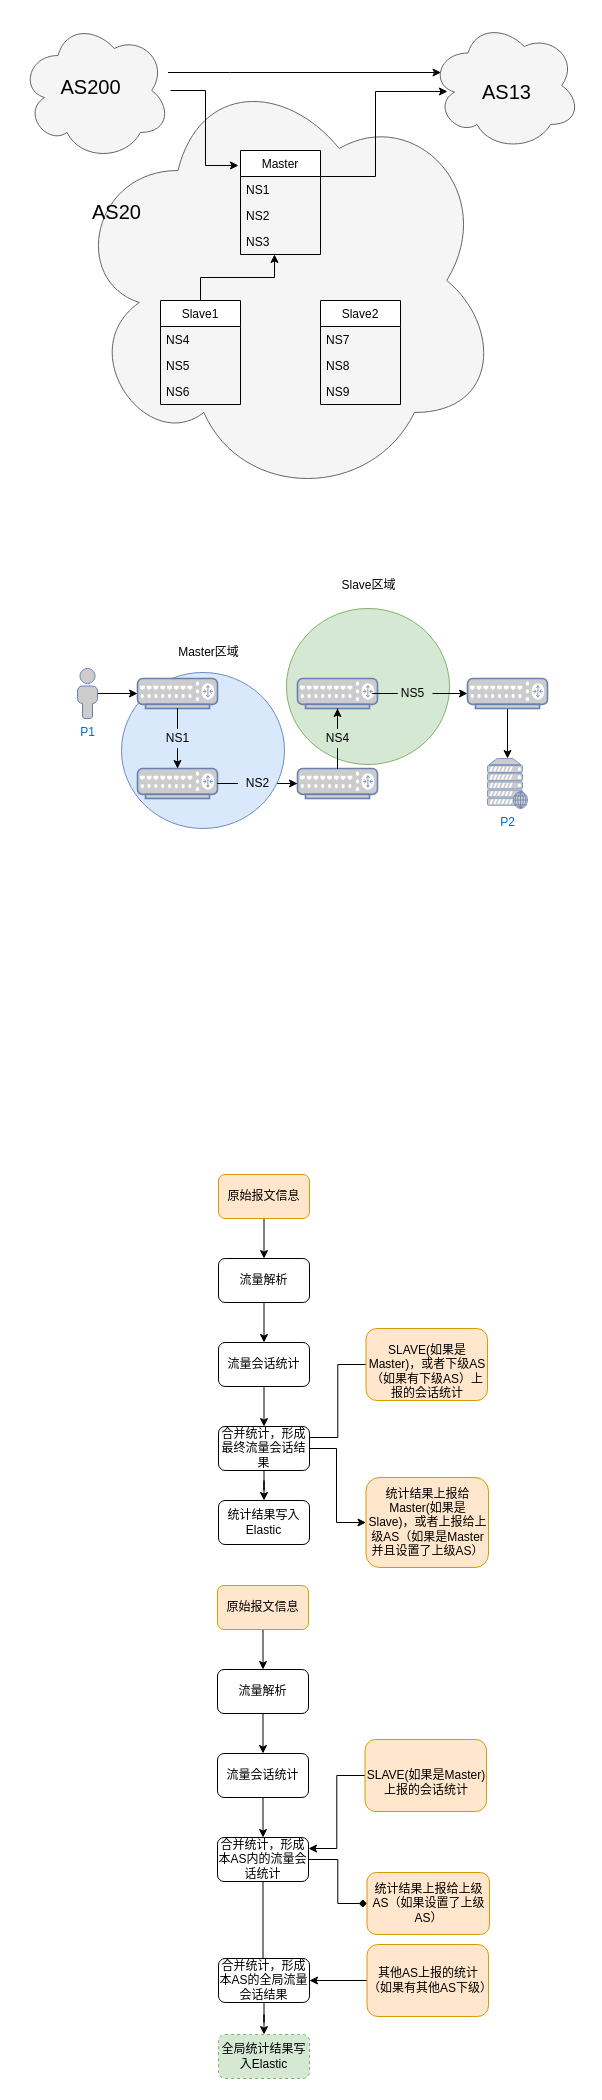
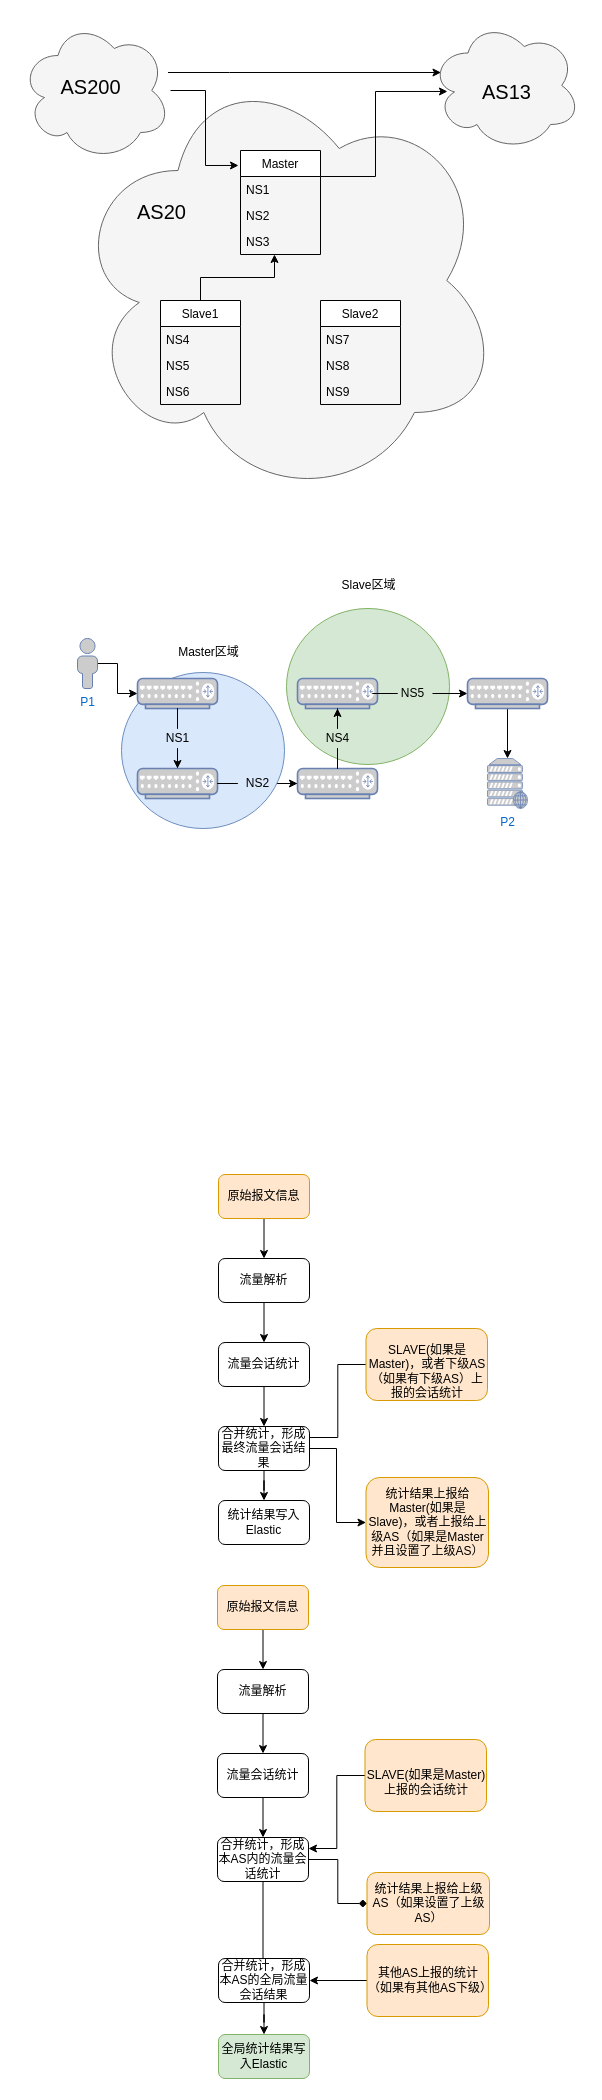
- <mxCell id="19" value="&lt;font style=&quot;font-size: 20px&quot;&gt;AS20&lt;/font&gt;" style="text;html=1;align=center;verticalAlign=middle;resizable=0;points=[];autosize=1;strokeColor=none;fillColor=none;" vertex="1" parent="1"><mxGeometry x="86" y="200" width="59" height="21" as="geometry" /></mxCell>
+ <mxCell id="19" value="&lt;font style=&quot;font-size: 20px&quot;&gt;AS20&lt;/font&gt;" style="text;html=1;align=center;verticalAlign=middle;resizable=0;points=[];autosize=1;strokeColor=none;fillColor=none;" vertex="1" parent="1"><mxGeometry x="131" y="200" width="59" height="21" as="geometry" /></mxCell>
- <mxCell id="35" value="P1" style="fontColor=#0066CC;verticalAlign=top;verticalLabelPosition=bottom;labelPosition=center;align=center;html=1;outlineConnect=0;fillColor=#CCCCCC;strokeColor=#6881B3;gradientColor=none;gradientDirection=north;strokeWidth=2;shape=mxgraph.networks.user_male;" vertex="1" parent="1"><mxGeometry x="77" y="668" width="20" height="50" as="geometry" /></mxCell>
+ <mxCell id="35" value="P1" style="fontColor=#0066CC;verticalAlign=top;verticalLabelPosition=bottom;labelPosition=center;align=center;html=1;outlineConnect=0;fillColor=#CCCCCC;strokeColor=#6881B3;gradientColor=none;gradientDirection=north;strokeWidth=2;shape=mxgraph.networks.user_male;" vertex="1" parent="1"><mxGeometry x="77" y="638" width="20" height="50" as="geometry" /></mxCell>
- <mxCell id="73" value="全局统计结果写入Elastic" style="rounded=1;whiteSpace=wrap;html=1;fillColor=#d5e8d4;strokeColor=#82b366;dashed=1;" vertex="1" parent="1"><mxGeometry x="218" y="2034" width="91" height="44" as="geometry" /></mxCell>
+ <mxCell id="73" value="全局统计结果写入Elastic" style="rounded=1;whiteSpace=wrap;html=1;fillColor=#d5e8d4;strokeColor=#82b366;" vertex="1" parent="1"><mxGeometry x="218" y="2034" width="91" height="44" as="geometry" /></mxCell>
